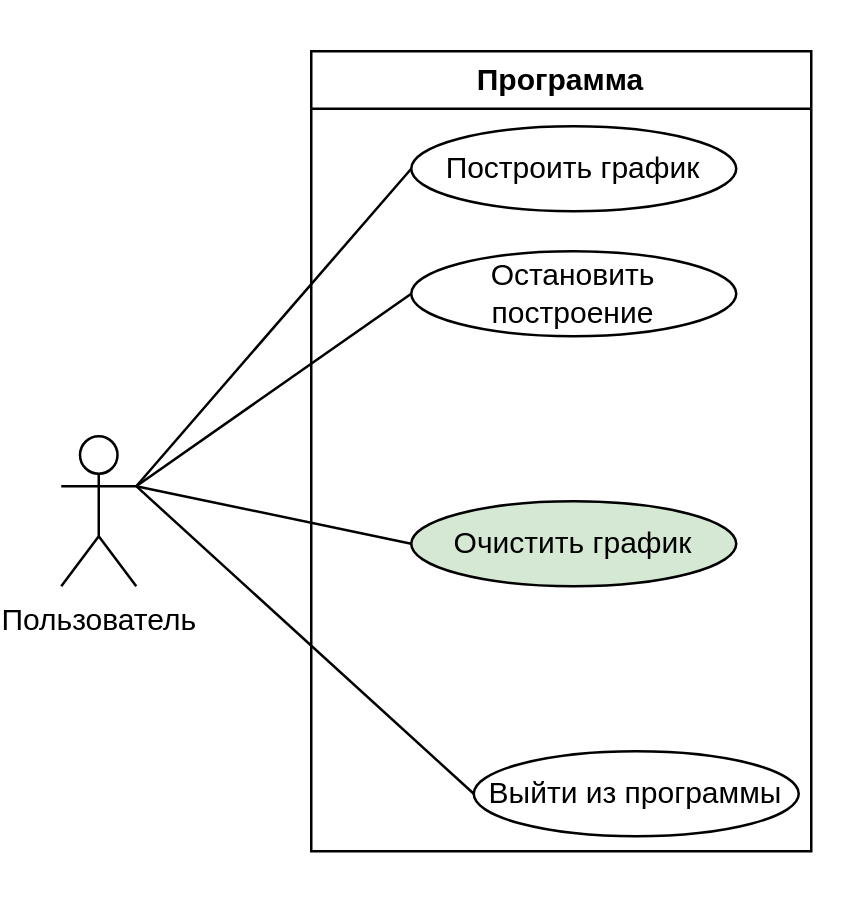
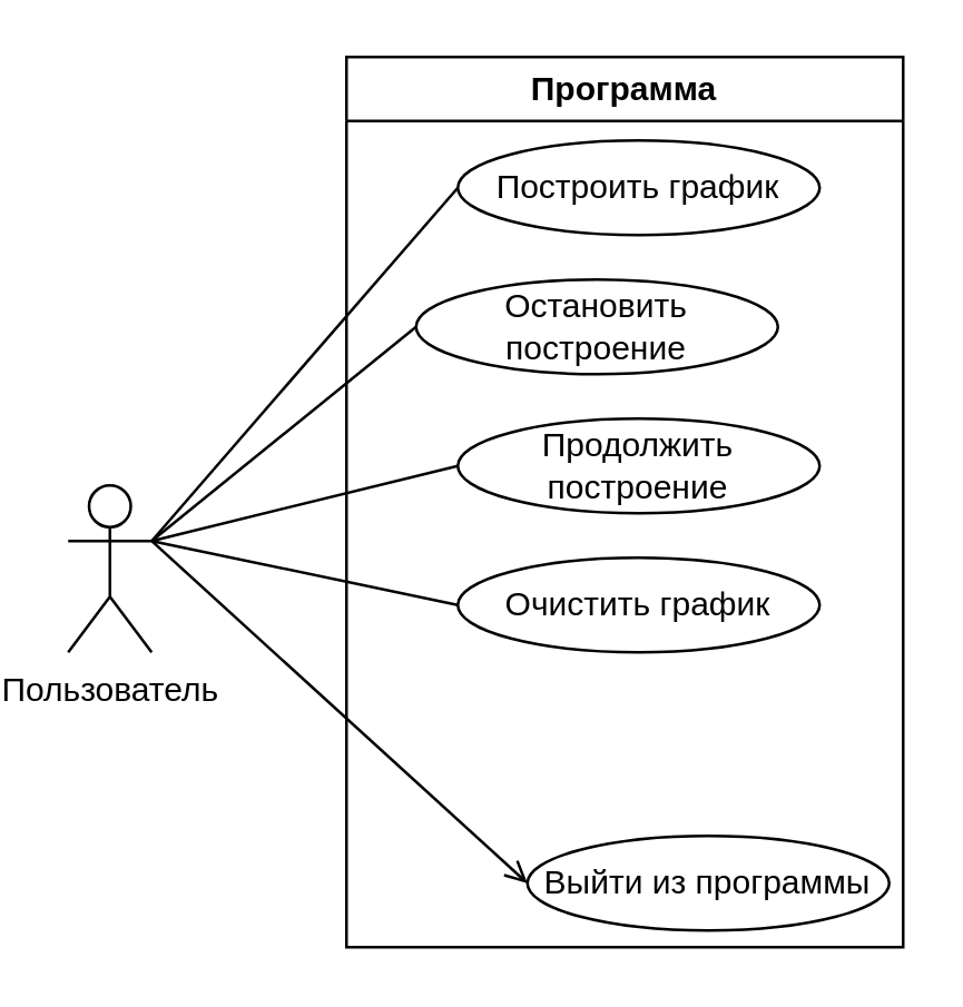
- <mxCell id="4" value="Остановить построение" style="ellipse;html=1;whiteSpace=wrap;" vertex="1" parent="2"><mxGeometry x="40" y="80" width="130" height="34" as="geometry" /></mxCell>
+ <mxCell id="4" value="Остановить построение" style="ellipse;html=1;whiteSpace=wrap;" vertex="1" parent="2"><mxGeometry x="25" y="80" width="130" height="34" as="geometry" /></mxCell>
+ <mxCell id="5" value="Продолжить построение" style="ellipse;html=1;whiteSpace=wrap;" vertex="1" parent="2"><mxGeometry x="40" y="130" width="130" height="34" as="geometry" /></mxCell>
+ <mxCell id="11" value="" style="endArrow=none;html=1;rounded=0;exitX=1;exitY=0.333;exitDx=0;exitDy=0;exitPerimeter=0;entryX=0;entryY=0.5;entryDx=0;entryDy=0;" edge="1" parent="1" source="8" target="5"><mxGeometry width="50" height="50" relative="1" as="geometry"><mxPoint x="60" y="193" as="sourcePoint" /><mxPoint x="170" y="127" as="targetPoint" /></mxGeometry></mxCell>
- <mxCell id="6" value="Очистить график" style="ellipse;html=1;whiteSpace=wrap;fillColor=#d5e8d4;" vertex="1" parent="2"><mxGeometry x="40" y="180" width="130" height="34" as="geometry" /></mxCell>
+ <mxCell id="6" value="Очистить график" style="ellipse;html=1;whiteSpace=wrap;" vertex="1" parent="2"><mxGeometry x="40" y="180" width="130" height="34" as="geometry" /></mxCell>
- <mxCell id="13" value="" style="endArrow=none;html=1;rounded=0;exitX=1;exitY=0.333;exitDx=0;exitDy=0;exitPerimeter=0;entryX=0;entryY=0.5;entryDx=0;entryDy=0;" edge="1" parent="1" source="8" target="7"><mxGeometry width="50" height="50" relative="1" as="geometry"><mxPoint x="90" y="223" as="sourcePoint" /><mxPoint x="200" y="157" as="targetPoint" /></mxGeometry></mxCell>
+ <mxCell id="13" value="" style="endArrow=open;html=1;rounded=0;exitX=1;exitY=0.333;exitDx=0;exitDy=0;exitPerimeter=0;entryX=0;entryY=0.5;entryDx=0;entryDy=0;" edge="1" parent="1" source="8" target="7"><mxGeometry width="50" height="50" relative="1" as="geometry"><mxPoint x="90" y="223" as="sourcePoint" /><mxPoint x="200" y="157" as="targetPoint" /></mxGeometry></mxCell>
